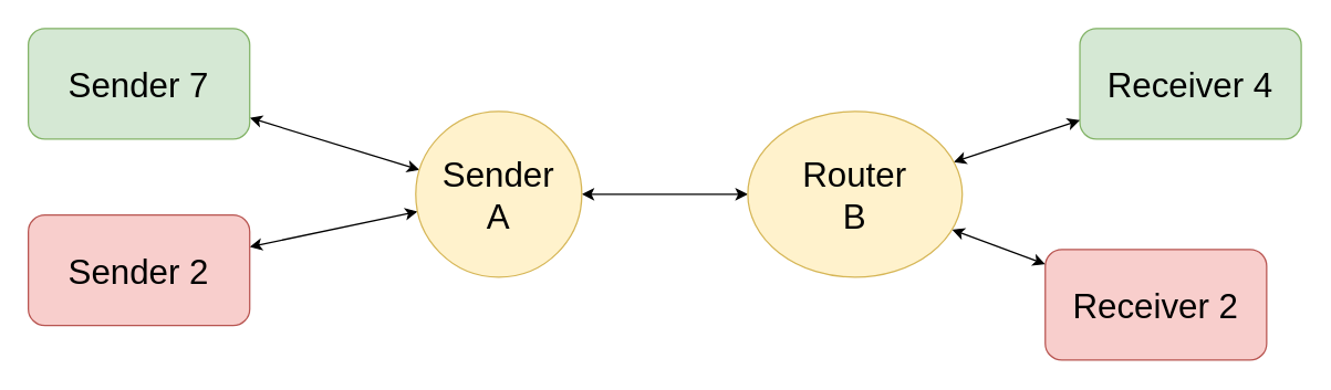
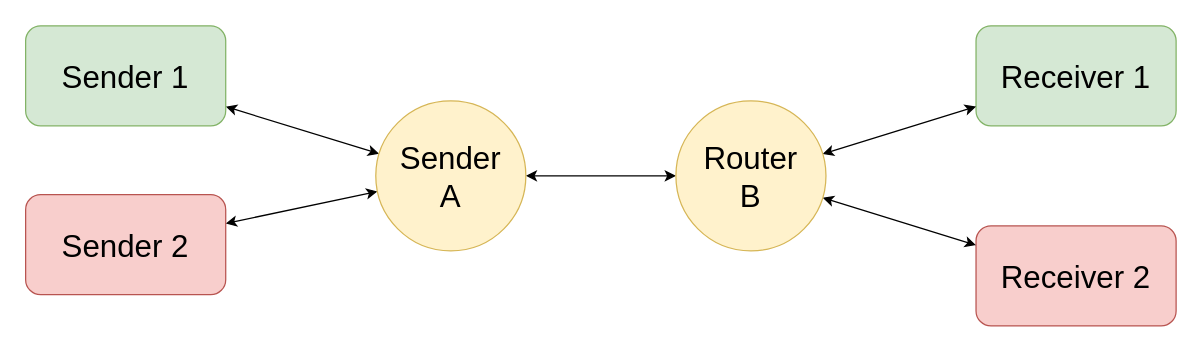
- <mxCell id="5" value="&lt;font style=&quot;font-size: 25px&quot;&gt;Sender 7&lt;br&gt;&lt;/font&gt;" style="rounded=1;whiteSpace=wrap;html=1;fillColor=#d5e8d4;strokeColor=#82b366;" vertex="1" parent="1"><mxGeometry y="20" width="160" height="80" as="geometry" x="20" /></mxCell>
+ <mxCell id="5" value="&lt;font style=&quot;font-size: 25px&quot;&gt;Sender 1&lt;br&gt;&lt;/font&gt;" style="rounded=1;whiteSpace=wrap;html=1;fillColor=#d5e8d4;strokeColor=#82b366;" vertex="1" parent="1"><mxGeometry y="20" width="160" height="80" as="geometry" x="20" /></mxCell>
- <mxCell id="7" value="&lt;font style=&quot;font-size: 25px&quot;&gt;Receiver 4&lt;/font&gt;" style="rounded=1;whiteSpace=wrap;html=1;fillColor=#d5e8d4;strokeColor=#82b366;" vertex="1" parent="1"><mxGeometry x="780" y="20" width="160" height="80" as="geometry" /></mxCell>
+ <mxCell id="7" value="&lt;font style=&quot;font-size: 25px&quot;&gt;Receiver 1&lt;/font&gt;" style="rounded=1;whiteSpace=wrap;html=1;fillColor=#d5e8d4;strokeColor=#82b366;" vertex="1" parent="1"><mxGeometry x="780" y="20" width="160" height="80" as="geometry" /></mxCell>
- <mxCell id="12" value="&lt;div style=&quot;font-size: 25px&quot;&gt;&lt;font style=&quot;font-size: 25px&quot;&gt;Router&lt;/font&gt;&lt;/div&gt;&lt;div style=&quot;font-size: 25px&quot;&gt;&lt;font style=&quot;font-size: 25px&quot;&gt;B&lt;br&gt;&lt;/font&gt;&lt;/div&gt;" style="ellipse;whiteSpace=wrap;html=1;aspect=fixed;fillColor=#fff2cc;strokeColor=#d6b656;" vertex="1" parent="1"><mxGeometry x="540" y="80" width="155" height="120" as="geometry" /></mxCell>
+ <mxCell id="12" value="&lt;div style=&quot;font-size: 25px&quot;&gt;&lt;font style=&quot;font-size: 25px&quot;&gt;Router&lt;/font&gt;&lt;/div&gt;&lt;div style=&quot;font-size: 25px&quot;&gt;&lt;font style=&quot;font-size: 25px&quot;&gt;B&lt;br&gt;&lt;/font&gt;&lt;/div&gt;" style="ellipse;whiteSpace=wrap;html=1;aspect=fixed;fillColor=#fff2cc;strokeColor=#d6b656;" vertex="1" parent="1"><mxGeometry x="540" y="80" width="120" height="120" as="geometry" /></mxCell>
- <mxCell id="6" value="&lt;font style=&quot;font-size: 25px&quot;&gt;Receiver 2&lt;br&gt;&lt;/font&gt;" style="rounded=1;whiteSpace=wrap;html=1;fillColor=#f8cecc;strokeColor=#b85450;" vertex="1" parent="1"><mxGeometry x="755" y="180" width="160" height="80" as="geometry" /></mxCell>
+ <mxCell id="6" value="&lt;font style=&quot;font-size: 25px&quot;&gt;Receiver 2&lt;br&gt;&lt;/font&gt;" style="rounded=1;whiteSpace=wrap;html=1;fillColor=#f8cecc;strokeColor=#b85450;" vertex="1" parent="1"><mxGeometry x="780" y="180" width="160" height="80" as="geometry" /></mxCell>
